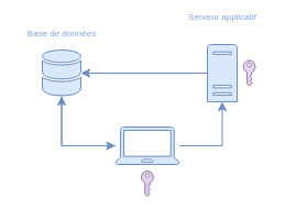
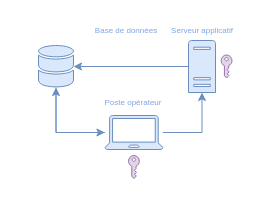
- <mxCell id="12" value="&lt;font style=&quot;font-size: 8px;&quot;&gt;Serveur applicatif&lt;/font&gt;" style="text;html=1;strokeColor=none;fillColor=none;align=center;verticalAlign=middle;whiteSpace=wrap;rounded=0;fontColor=#7EA6E0;fontSize=8;" parent="1" vertex="1"><mxGeometry x="166.5" y="5" width="70" height="20" as="geometry" /></mxCell>
+ <mxCell id="12" value="&lt;font style=&quot;font-size: 8px;&quot;&gt;Serveur applicatif&lt;/font&gt;" style="text;html=1;strokeColor=none;fillColor=none;align=center;verticalAlign=middle;whiteSpace=wrap;rounded=0;fontColor=#7EA6E0;fontSize=8;" parent="1" vertex="1"><mxGeometry x="166.5" y="20" width="70" height="20" as="geometry" /></mxCell>
- <mxCell id="11" value="&lt;font style=&quot;font-size: 8px;&quot;&gt;Base de données&lt;/font&gt;" style="text;html=1;strokeColor=none;fillColor=none;align=center;verticalAlign=middle;whiteSpace=wrap;rounded=0;fontColor=#7EA6E0;fontSize=8;" parent="1" vertex="1"><mxGeometry x="20.5" y="20" width="70" height="20" as="geometry" /></mxCell>
+ <mxCell id="11" value="&lt;font style=&quot;font-size: 8px;&quot;&gt;Base de données&lt;/font&gt;" style="text;html=1;strokeColor=none;fillColor=none;align=center;verticalAlign=middle;whiteSpace=wrap;rounded=0;fontColor=#7EA6E0;fontSize=8;" parent="1" vertex="1"><mxGeometry x="90.5" y="20" width="70" height="20" as="geometry" /></mxCell>
+ <mxCell id="13" value="Poste opérateur" style="text;html=1;strokeColor=none;fillColor=none;align=center;verticalAlign=middle;whiteSpace=wrap;rounded=0;fontColor=#7EA6E0;fontSize=8;" parent="1" vertex="1"><mxGeometry x="103" y="92" width="60" height="20" as="geometry" /></mxCell>
